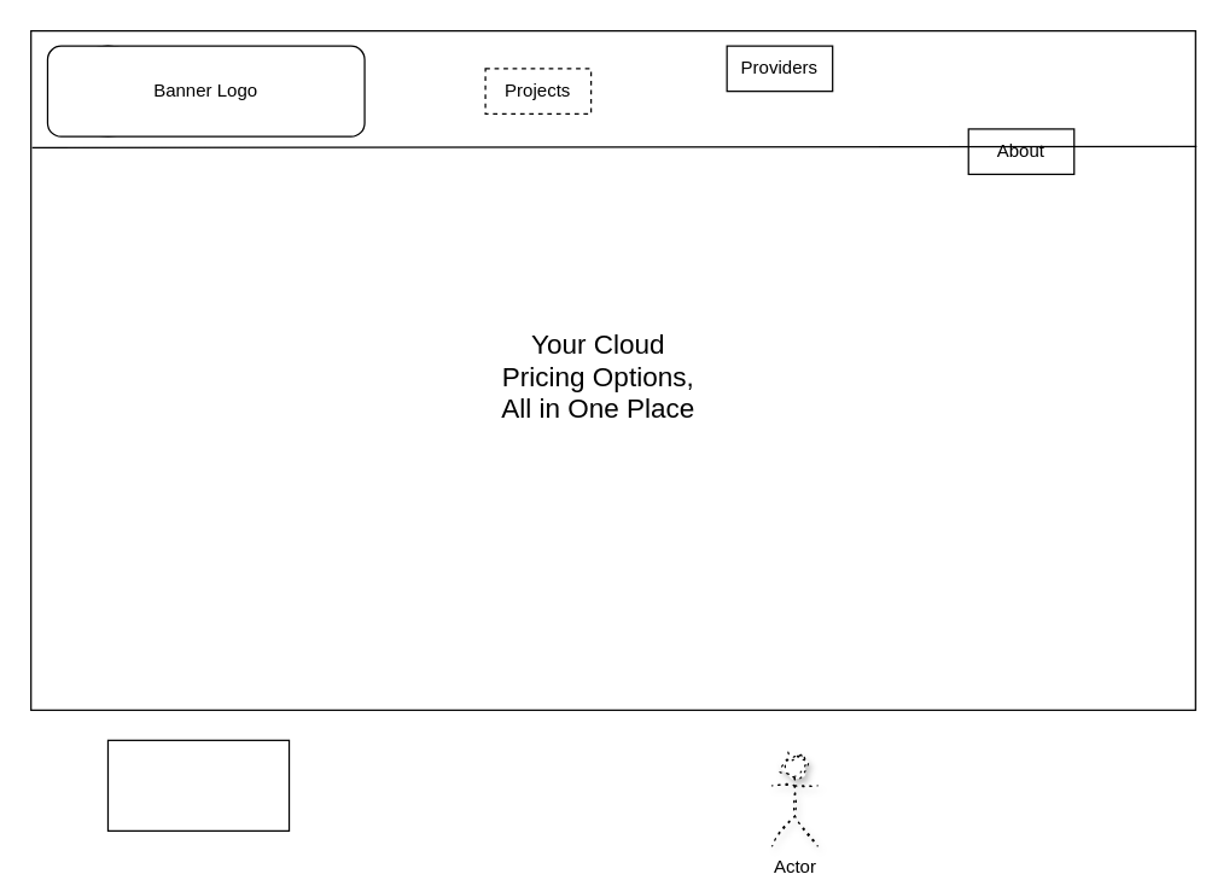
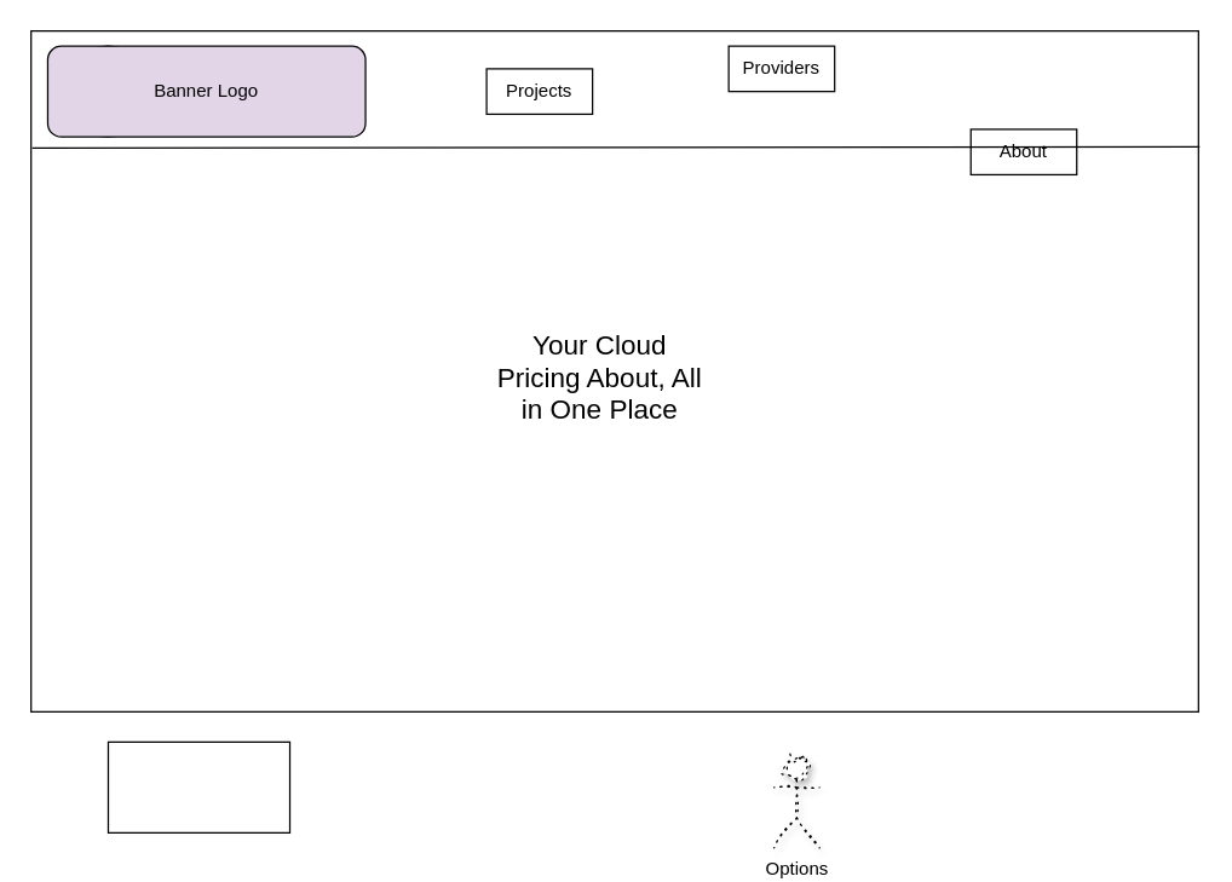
- <mxCell id="11" value="Banner Logo" style="rounded=1;whiteSpace=wrap;html=1;" vertex="1" parent="1"><mxGeometry x="31" y="30" width="210" height="60" as="geometry" /></mxCell>
+ <mxCell id="11" value="Banner Logo" style="rounded=1;whiteSpace=wrap;html=1;fillColor=#e1d5e7;" vertex="1" parent="1"><mxGeometry x="31" y="30" width="210" height="60" as="geometry" /></mxCell>
- <mxCell id="3" value="Projects" style="rounded=0;whiteSpace=wrap;html=1;dashed=1;" vertex="1" parent="1"><mxGeometry x="321" y="45" width="70" height="30" as="geometry" /></mxCell>
+ <mxCell id="3" value="Projects" style="rounded=0;whiteSpace=wrap;html=1;" vertex="1" parent="1"><mxGeometry x="321" y="45" width="70" height="30" as="geometry" /></mxCell>
- <mxCell id="10" value="Your Cloud Pricing Options, All in One Place" style="text;html=1;align=center;verticalAlign=middle;whiteSpace=wrap;rounded=0;fontSize=18;" vertex="1" parent="1"><mxGeometry x="321" y="230" width="150" height="40" as="geometry" /></mxCell>
+ <mxCell id="10" value="Your Cloud Pricing About, All in One Place" style="text;html=1;align=center;verticalAlign=middle;whiteSpace=wrap;rounded=0;fontSize=18;" vertex="1" parent="1"><mxGeometry x="321" y="230" width="150" height="40" as="geometry" /></mxCell>
- <mxCell id="4" value="Actor" style="shape=umlActor;verticalLabelPosition=bottom;verticalAlign=top;html=1;outlineConnect=0;rounded=0;shadow=1;strokeWidth=1;dashed=1;dashPattern=1 4;sketch=1;curveFitting=1;jiggle=2;" vertex="1" parent="1"><mxGeometry x="511" y="500" width="30" height="60" as="geometry" /></mxCell>
+ <mxCell id="4" value="Options" style="shape=umlActor;verticalLabelPosition=bottom;verticalAlign=top;html=1;outlineConnect=0;rounded=0;shadow=1;strokeWidth=1;dashed=1;dashPattern=1 4;sketch=1;curveFitting=1;jiggle=2;" vertex="1" parent="1"><mxGeometry x="511" y="500" width="30" height="60" as="geometry" /></mxCell>
